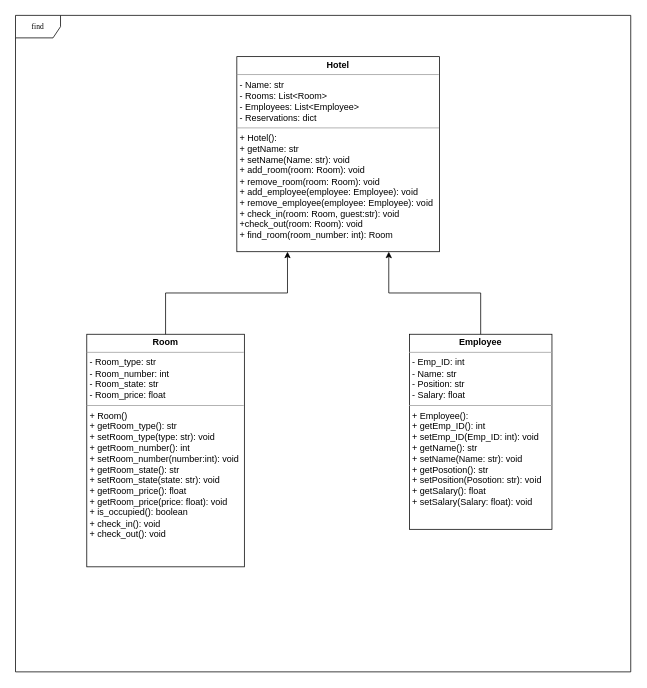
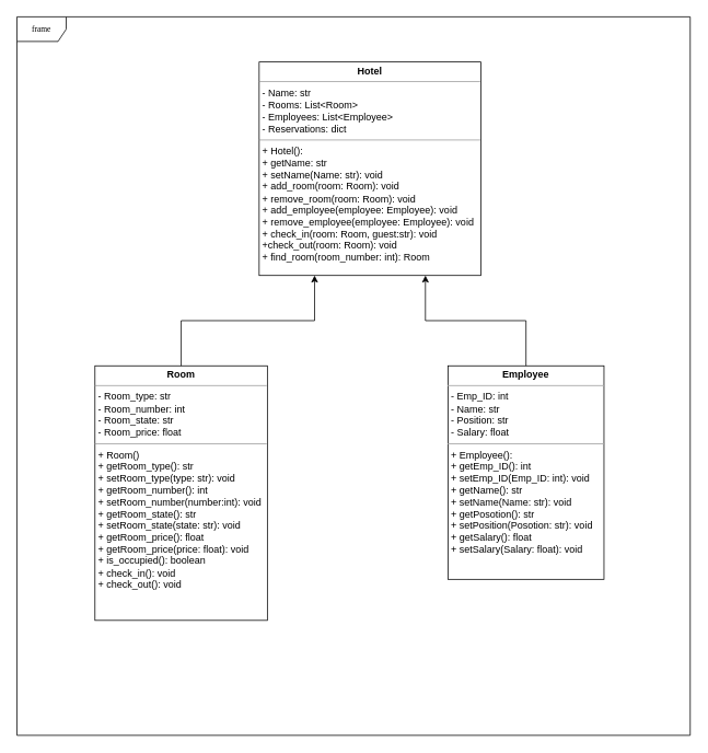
- <mxCell id="2" value="find" style="shape=umlFrame;whiteSpace=wrap;html=1;rounded=0;shadow=0;comic=0;labelBackgroundColor=none;strokeWidth=1;fontFamily=Verdana;fontSize=10;align=center;" parent="1" vertex="1"><mxGeometry x="20" y="20" width="820" height="875" as="geometry" /></mxCell>
+ <mxCell id="2" value="frame" style="shape=umlFrame;whiteSpace=wrap;html=1;rounded=0;shadow=0;comic=0;labelBackgroundColor=none;strokeWidth=1;fontFamily=Verdana;fontSize=10;align=center;" parent="1" vertex="1"><mxGeometry x="20" y="20" width="820" height="875" as="geometry" /></mxCell>
